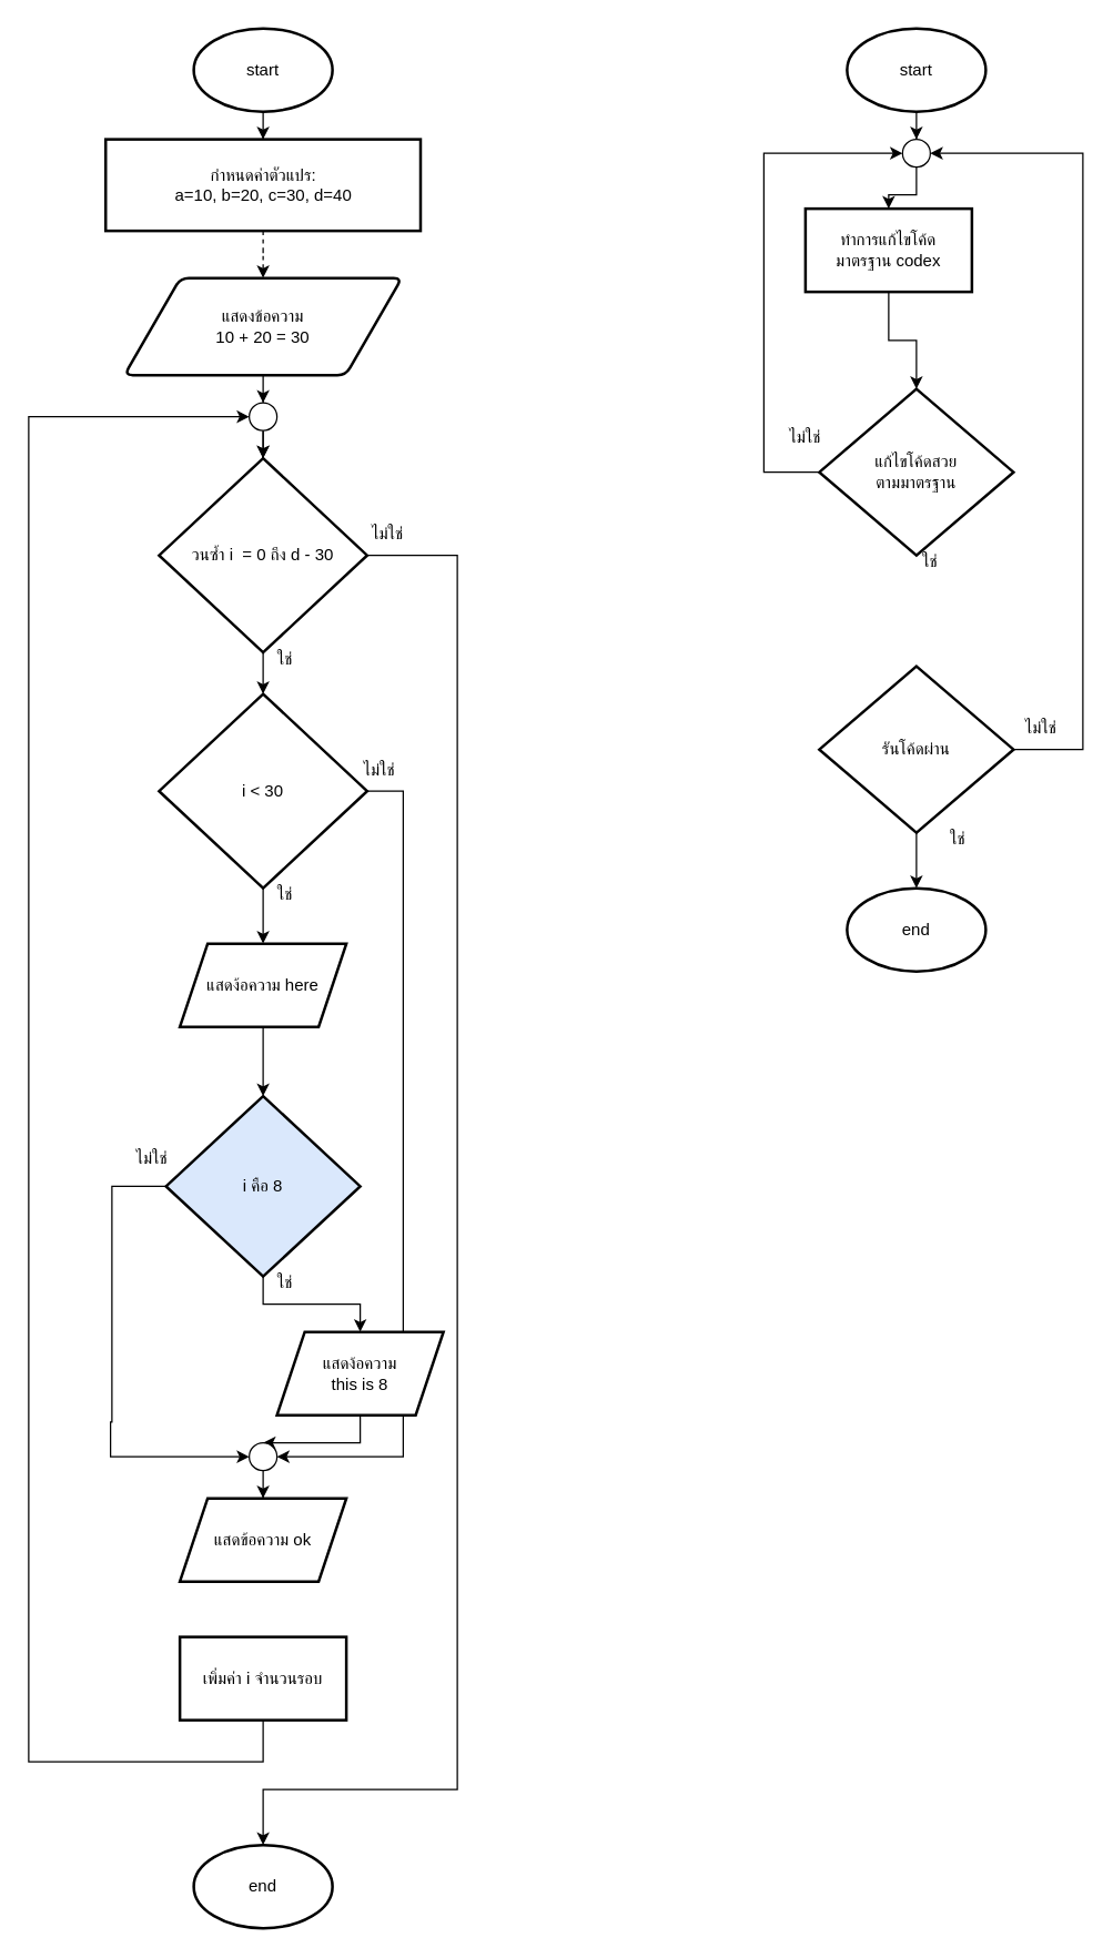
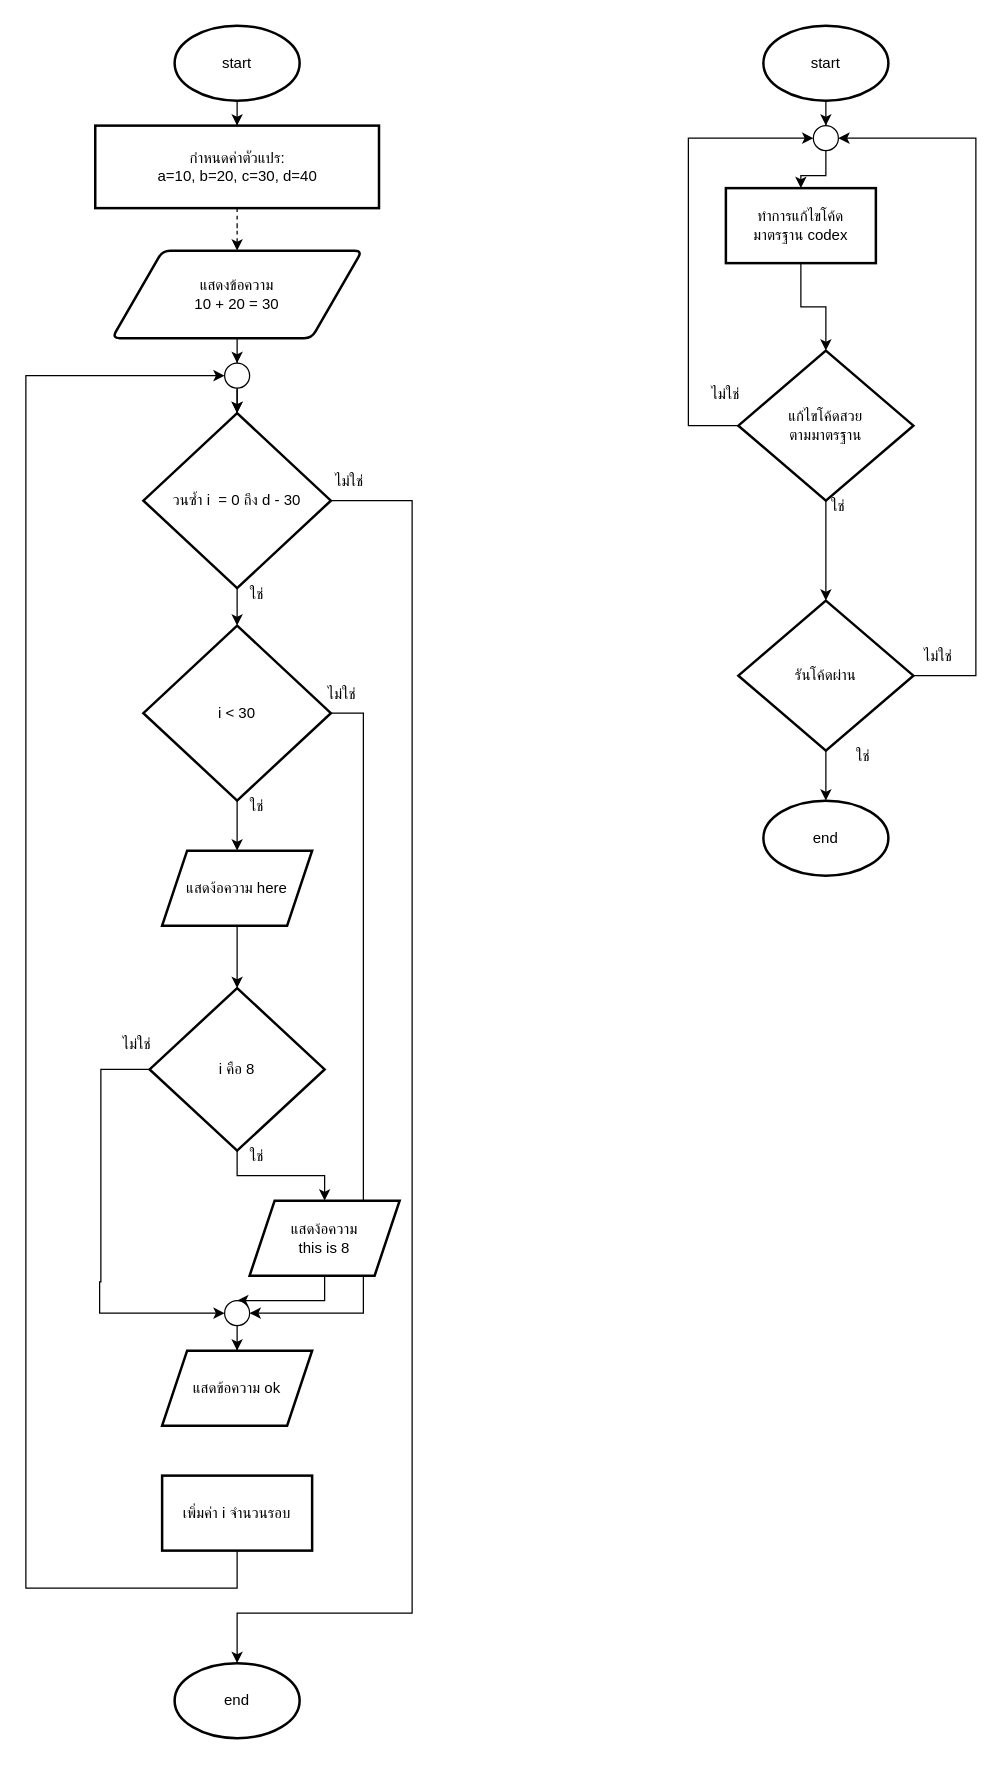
+ <mxCell id="41" value="" style="edgeStyle=orthogonalEdgeStyle;rounded=0;orthogonalLoop=1;jettySize=auto;html=1;" edge="1" parent="1" source="43" target="45"><mxGeometry relative="1" as="geometry" /></mxCell>
- <mxCell id="22" value="i คือ 8" style="rhombus;whiteSpace=wrap;html=1;strokeWidth=2;fillColor=#dae8fc;" parent="1" vertex="1"><mxGeometry x="119" y="790" width="140" height="130" as="geometry" /></mxCell>
+ <mxCell id="22" value="i คือ 8" style="rhombus;whiteSpace=wrap;html=1;strokeWidth=2;" parent="1" vertex="1"><mxGeometry x="119" y="790" width="140" height="130" as="geometry" /></mxCell>
